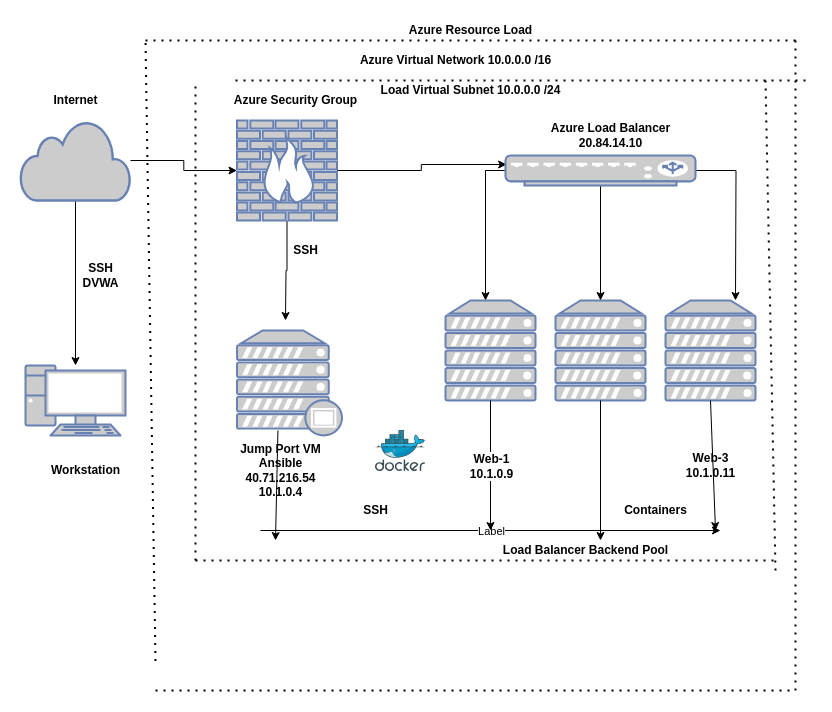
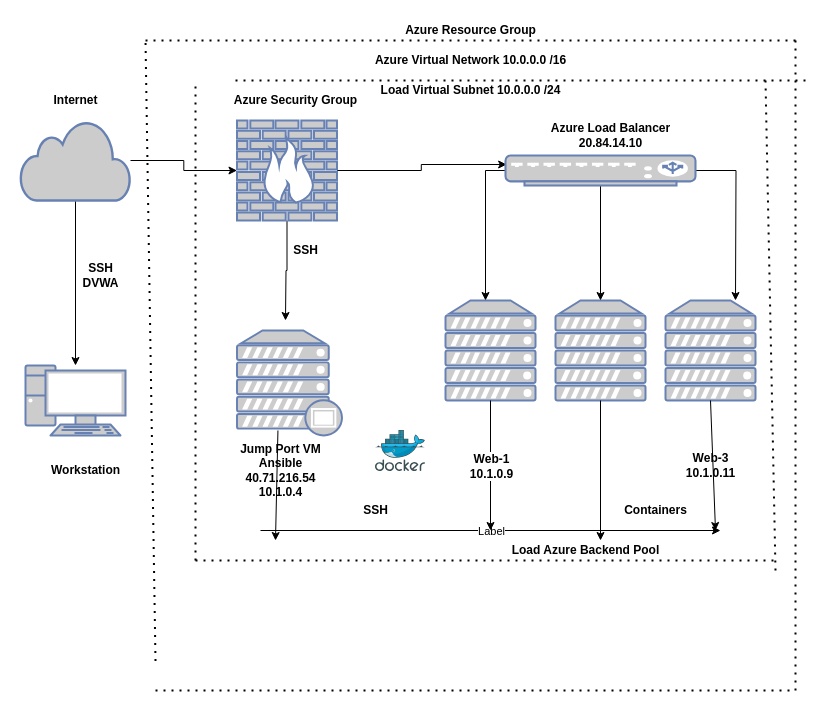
- <mxCell id="43" value="&lt;b&gt;Azure Resource Load&lt;/b&gt;" style="text;html=1;align=center;verticalAlign=middle;resizable=0;points=[];autosize=1;strokeColor=none;" vertex="1" parent="1"><mxGeometry x="395" y="20" width="150" height="20" as="geometry" /></mxCell>
+ <mxCell id="43" value="&lt;b&gt;Azure Resource Group&lt;/b&gt;" style="text;html=1;align=center;verticalAlign=middle;resizable=0;points=[];autosize=1;strokeColor=none;" vertex="1" parent="1"><mxGeometry x="395" y="20" width="150" height="20" as="geometry" /></mxCell>
- <mxCell id="45" value="&lt;b&gt;Azure Virtual Network 10.0.0.0 /16&lt;/b&gt;" style="text;html=1;align=center;verticalAlign=middle;resizable=0;points=[];autosize=1;strokeColor=none;" vertex="1" parent="1"><mxGeometry x="350" y="50" width="210" height="20" as="geometry" /></mxCell>
+ <mxCell id="45" value="&lt;b&gt;Azure Virtual Network 10.0.0.0 /16&lt;/b&gt;" style="text;html=1;align=center;verticalAlign=middle;resizable=0;points=[];autosize=1;strokeColor=none;" vertex="1" parent="1"><mxGeometry x="365" y="50" width="210" height="20" as="geometry" /></mxCell>
- <mxCell id="41" value="&lt;b&gt;Load Balancer Backend Pool&lt;/b&gt;" style="text;html=1;align=center;verticalAlign=middle;resizable=0;points=[];autosize=1;strokeColor=none;" vertex="1" parent="1"><mxGeometry x="495" y="540" width="180" height="20" as="geometry" /></mxCell>
+ <mxCell id="41" value="&lt;b&gt;Load Azure Backend Pool&lt;/b&gt;" style="text;html=1;align=center;verticalAlign=middle;resizable=0;points=[];autosize=1;strokeColor=none;" vertex="1" parent="1"><mxGeometry x="495" y="540" width="180" height="20" as="geometry" /></mxCell>
